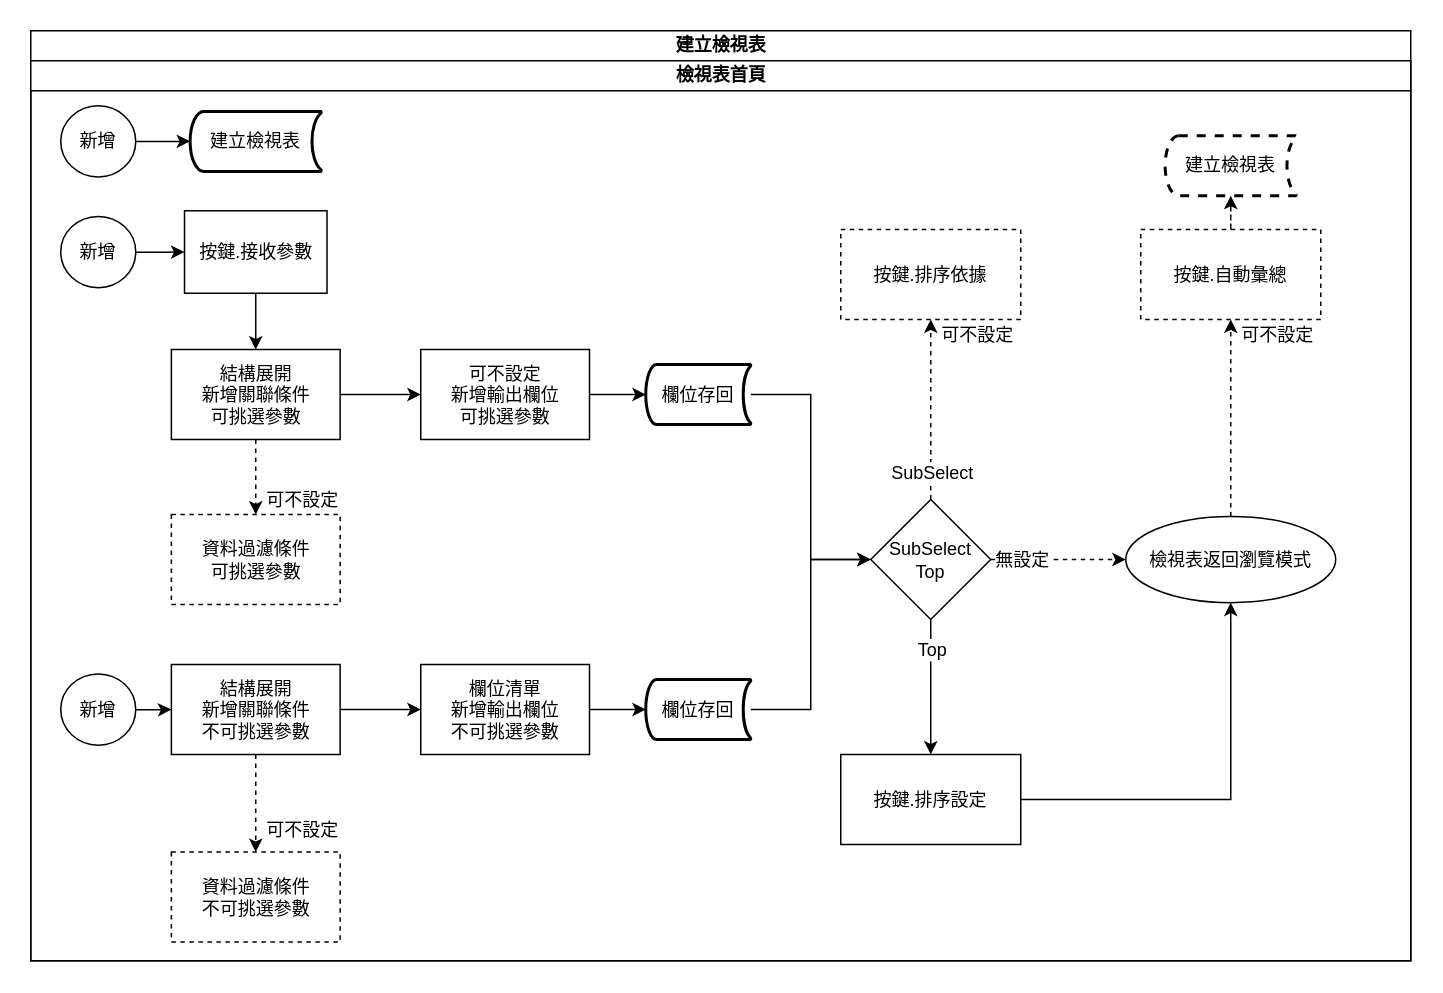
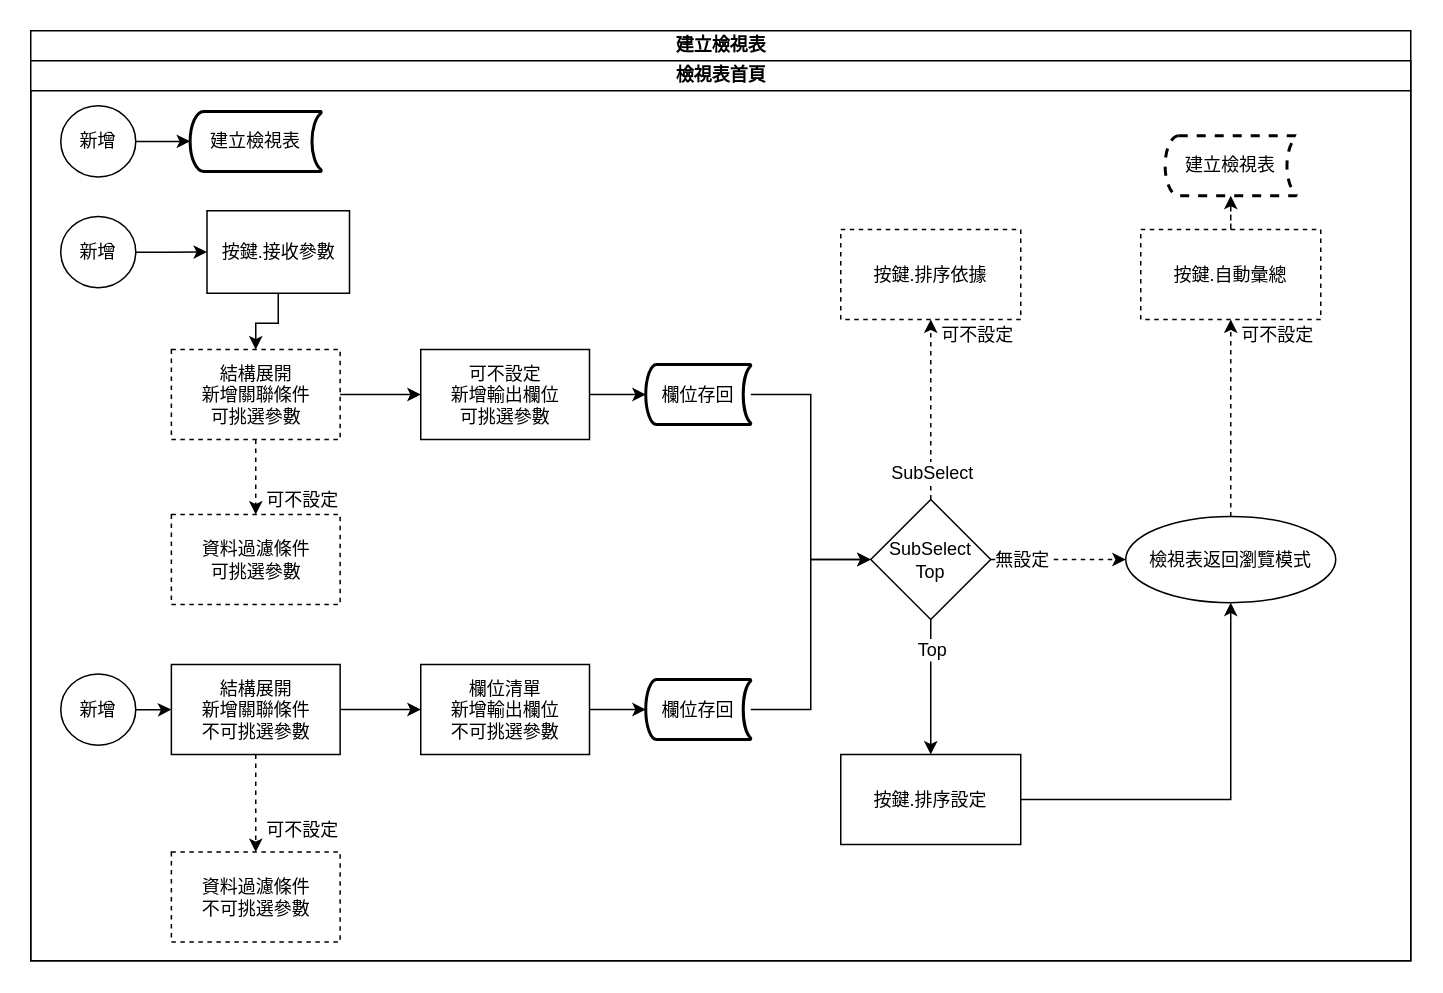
- <mxCell id="8" value="按鍵.接收參數" style="whiteSpace=wrap;html=1;" vertex="1" parent="3"><mxGeometry x="102.5" y="100" width="95" height="55" as="geometry" /></mxCell>
+ <mxCell id="8" value="按鍵.接收參數" style="whiteSpace=wrap;html=1;" vertex="1" parent="3"><mxGeometry x="117.5" y="100" width="95" height="55" as="geometry" /></mxCell>
- <mxCell id="10" value="&lt;span&gt;結構展開&lt;/span&gt;&lt;br&gt;&lt;span&gt;新增關聯條件&lt;br&gt;可挑選參數&lt;br&gt;&lt;/span&gt;" style="whiteSpace=wrap;html=1;" vertex="1" parent="3"><mxGeometry x="93.75" y="192.5" width="112.5" height="60" as="geometry" /></mxCell>
+ <mxCell id="10" value="&lt;span&gt;結構展開&lt;/span&gt;&lt;br&gt;&lt;span&gt;新增關聯條件&lt;br&gt;可挑選參數&lt;br&gt;&lt;/span&gt;" style="whiteSpace=wrap;html=1;dashed=1;" vertex="1" parent="3"><mxGeometry x="93.75" y="192.5" width="112.5" height="60" as="geometry" /></mxCell>
